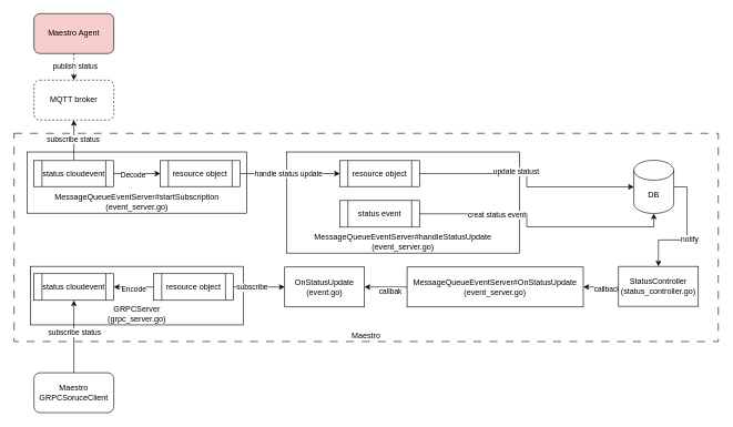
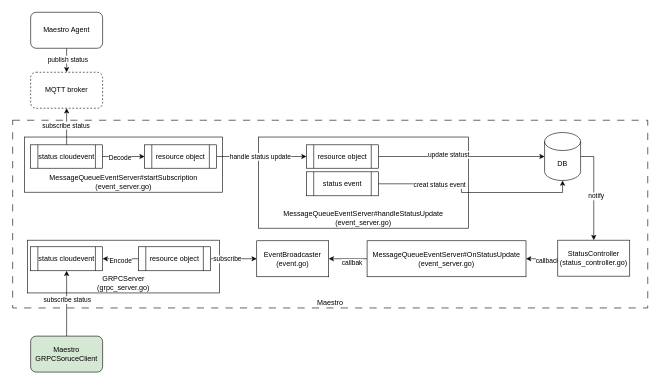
- <mxCell id="42" value="Maestro Agent" style="rounded=1;whiteSpace=wrap;html=1;fillColor=#f8cecc;" parent="1" vertex="1"><mxGeometry x="50" y="20" width="120" height="60" as="geometry" /></mxCell>
+ <mxCell id="42" value="Maestro Agent" style="rounded=1;whiteSpace=wrap;html=1;" parent="1" vertex="1"><mxGeometry x="50" y="20" width="120" height="60" as="geometry" /></mxCell>
- <mxCell id="40" style="edgeStyle=orthogonalEdgeStyle;rounded=0;orthogonalLoop=1;jettySize=auto;html=1;exitX=0.5;exitY=1;exitDx=0;exitDy=0;entryX=0.5;entryY=0;entryDx=0;entryDy=0;dashed=1;" parent="1" source="42" target="6" edge="1"><mxGeometry relative="1" as="geometry" /></mxCell>
+ <mxCell id="40" style="edgeStyle=orthogonalEdgeStyle;rounded=0;orthogonalLoop=1;jettySize=auto;html=1;exitX=0.5;exitY=1;exitDx=0;exitDy=0;entryX=0.5;entryY=0;entryDx=0;entryDy=0;" parent="1" source="42" target="6" edge="1"><mxGeometry relative="1" as="geometry" /></mxCell>
- <mxCell id="17" value="DB" style="shape=cylinder3;whiteSpace=wrap;html=1;boundedLbl=1;backgroundOutline=1;size=15;" parent="1" vertex="1"><mxGeometry x="952" y="240.5" width="60" height="80" as="geometry" /></mxCell>
+ <mxCell id="17" value="DB" style="shape=cylinder3;whiteSpace=wrap;html=1;boundedLbl=1;backgroundOutline=1;size=15;" parent="1" vertex="1"><mxGeometry x="907" y="220.5" width="60" height="80" as="geometry" /></mxCell>
- <mxCell id="21" value="status event" style="shape=process;whiteSpace=wrap;html=1;backgroundOutline=1;" parent="1" vertex="1"><mxGeometry x="510" y="301" width="120" height="40" as="geometry" /></mxCell>
+ <mxCell id="21" value="status event" style="shape=process;whiteSpace=wrap;html=1;backgroundOutline=1;" parent="1" vertex="1"><mxGeometry x="510" y="286" width="120" height="40" as="geometry" /></mxCell>
- <mxCell id="35" value="OnStatusUpdate&lt;div&gt;(event.go)&lt;/div&gt;" style="rounded=0;whiteSpace=wrap;html=1;" parent="1" vertex="1"><mxGeometry x="427" y="401" width="120" height="60" as="geometry" /></mxCell>
+ <mxCell id="35" value="EventBroadcaster&lt;div&gt;(event.go)&lt;/div&gt;" style="rounded=0;whiteSpace=wrap;html=1;" parent="1" vertex="1"><mxGeometry x="427" y="401" width="120" height="60" as="geometry" /></mxCell>
- <mxCell id="39" value="&lt;div&gt;Maestro&lt;/div&gt;GRPCSoruceClient" style="rounded=1;whiteSpace=wrap;html=1;" parent="1" vertex="1"><mxGeometry x="50" y="560" width="120" height="60" as="geometry" /></mxCell>
+ <mxCell id="39" value="&lt;div&gt;Maestro&lt;/div&gt;GRPCSoruceClient" style="rounded=1;whiteSpace=wrap;html=1;fillColor=#d5e8d4;" parent="1" vertex="1"><mxGeometry x="50" y="560" width="120" height="60" as="geometry" /></mxCell>
